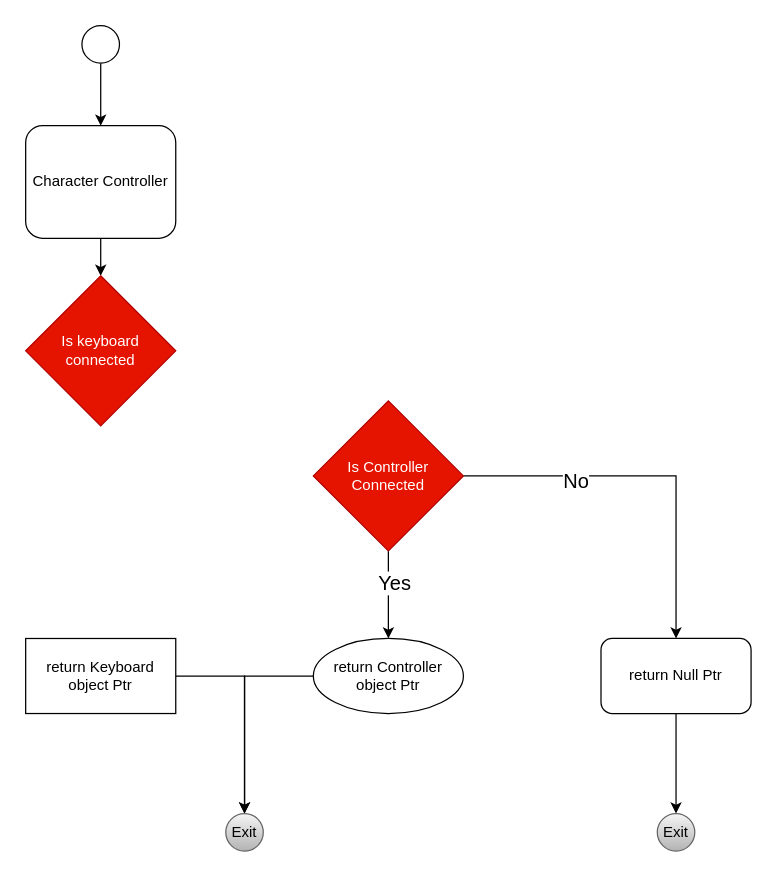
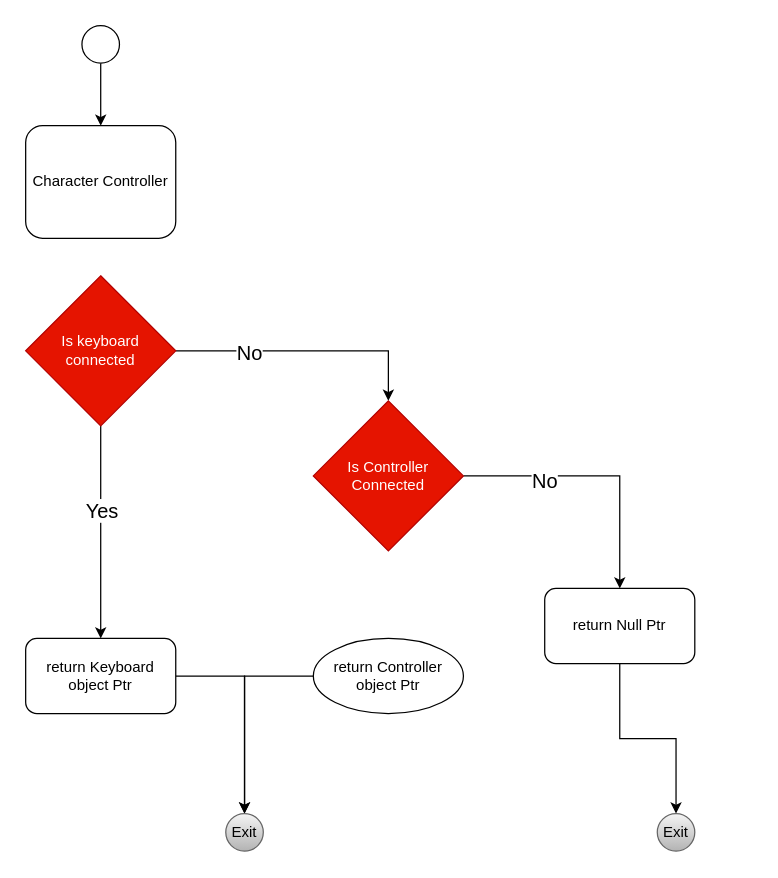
- <mxCell id="2" style="edgeStyle=orthogonalEdgeStyle;rounded=0;orthogonalLoop=1;jettySize=auto;html=1;entryX=0.5;entryY=0;entryDx=0;entryDy=0;" edge="1" parent="1" source="3" target="12"><mxGeometry relative="1" as="geometry" /></mxCell>
+ <mxCell id="8" style="edgeStyle=orthogonalEdgeStyle;rounded=0;orthogonalLoop=1;jettySize=auto;html=1;entryX=0.5;entryY=0;entryDx=0;entryDy=0;" edge="1" parent="1" source="12" target="17"><mxGeometry relative="1" as="geometry" /></mxCell>
+ <mxCell id="9" value="&lt;font style=&quot;font-size: 16px;&quot;&gt;No&lt;/font&gt;" style="edgeLabel;html=1;align=center;verticalAlign=middle;resizable=0;points=[];" vertex="1" connectable="0" parent="8"><mxGeometry x="-0.446" y="-1" relative="1" as="geometry"><mxPoint as="offset" /></mxGeometry></mxCell>
+ <mxCell id="10" style="edgeStyle=orthogonalEdgeStyle;rounded=0;orthogonalLoop=1;jettySize=auto;html=1;entryX=0.5;entryY=0;entryDx=0;entryDy=0;" edge="1" parent="1" source="12" target="7"><mxGeometry relative="1" as="geometry" /></mxCell>
+ <mxCell id="11" value="&lt;font style=&quot;font-size: 16px;&quot;&gt;Yes&lt;/font&gt;" style="edgeLabel;html=1;align=center;verticalAlign=middle;resizable=0;points=[];" vertex="1" connectable="0" parent="10"><mxGeometry x="-0.4" relative="1" as="geometry"><mxPoint y="16" as="offset" /></mxGeometry></mxCell>
- <mxCell id="13" style="edgeStyle=orthogonalEdgeStyle;rounded=0;orthogonalLoop=1;jettySize=auto;html=1;" edge="1" parent="1" source="17" target="19"><mxGeometry relative="1" as="geometry" /></mxCell>
- <mxCell id="14" value="&lt;font style=&quot;font-size: 16px;&quot;&gt;Yes&lt;/font&gt;" style="edgeLabel;html=1;align=center;verticalAlign=middle;resizable=0;points=[];" vertex="1" connectable="0" parent="13"><mxGeometry x="-0.275" y="4" relative="1" as="geometry"><mxPoint as="offset" /></mxGeometry></mxCell>
- <mxCell id="7" value="return Keyboard object Ptr" style="whiteSpace=wrap;html=1;rounded=0;" vertex="1" parent="1"><mxGeometry x="20" y="510" width="120" height="60" as="geometry" /></mxCell>
+ <mxCell id="7" value="return Keyboard object Ptr" style="rounded=1;whiteSpace=wrap;html=1;" vertex="1" parent="1"><mxGeometry x="20" y="510" width="120" height="60" as="geometry" /></mxCell>
- <mxCell id="21" value="return Null Ptr" style="rounded=1;whiteSpace=wrap;html=1;" vertex="1" parent="1"><mxGeometry x="480" y="510" width="120" height="60" as="geometry" /></mxCell>
+ <mxCell id="21" value="return Null Ptr" style="rounded=1;whiteSpace=wrap;html=1;" vertex="1" parent="1"><mxGeometry x="435" y="470" width="120" height="60" as="geometry" /></mxCell>
